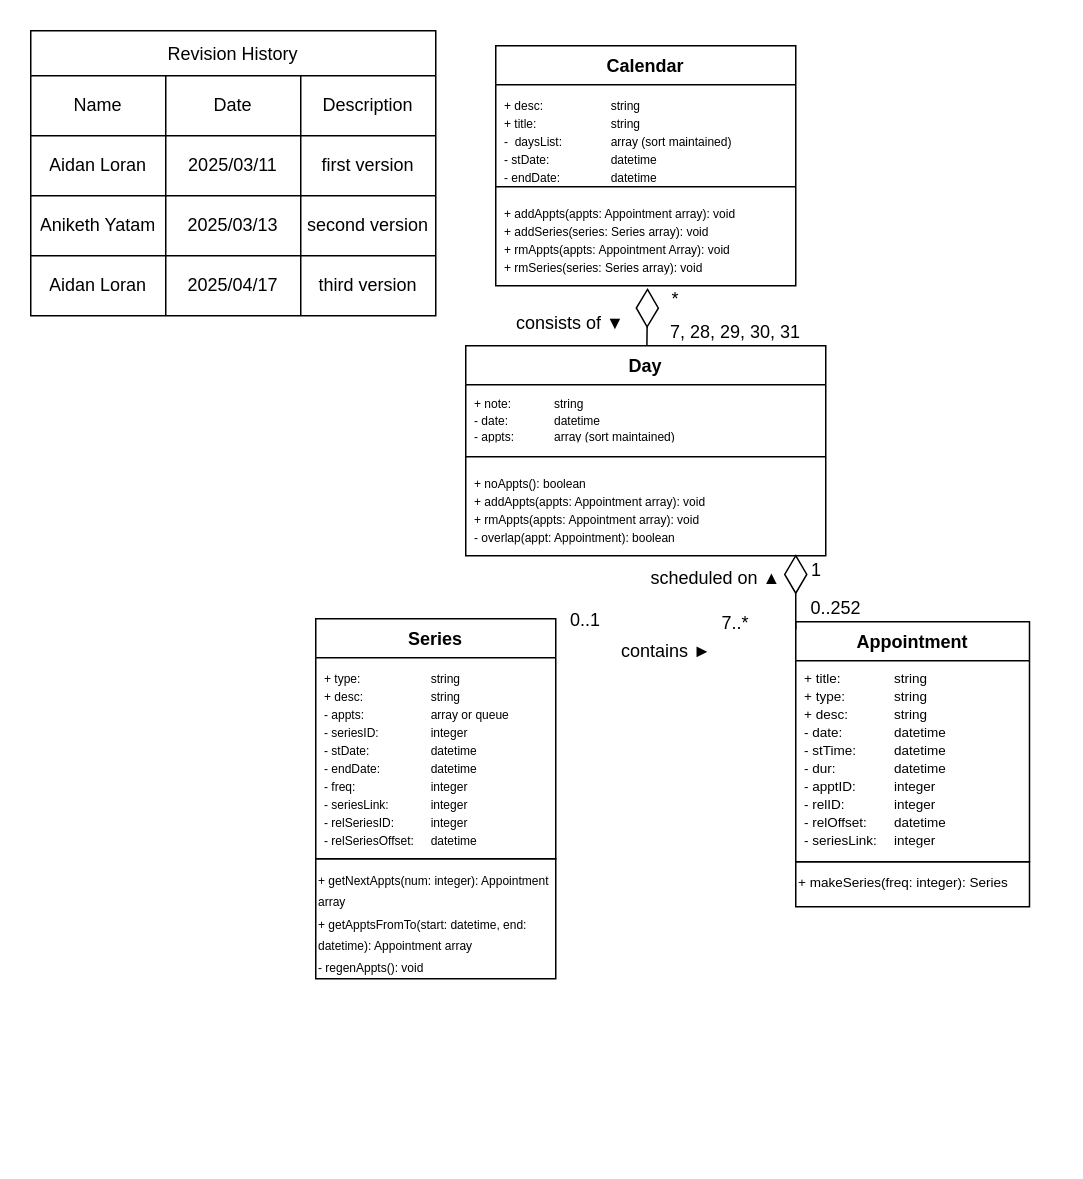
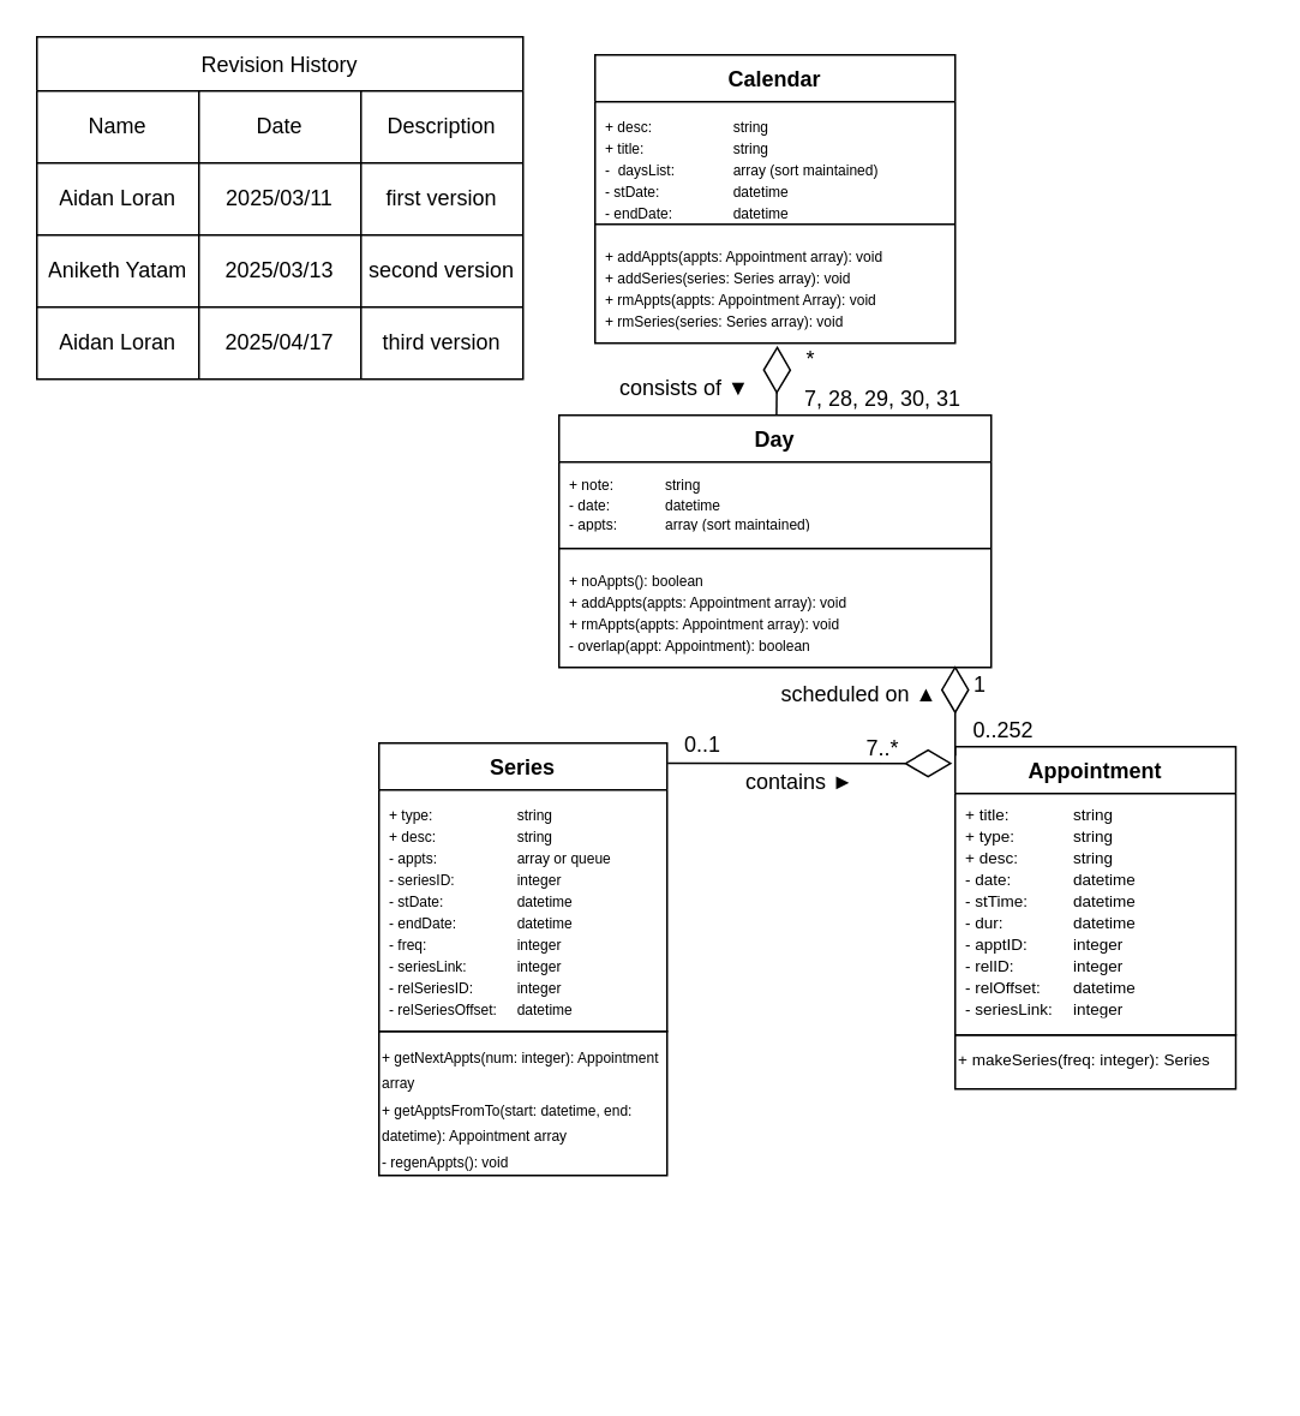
+ <mxCell id="37" value="" style="endArrow=diamondThin;endFill=0;endSize=24;html=1;rounded=0;exitX=1.002;exitY=0.07;exitDx=0;exitDy=0;entryX=-0.01;entryY=0.058;entryDx=0;entryDy=0;entryPerimeter=0;exitPerimeter=0;" parent="1" source="7" target="32" edge="1"><mxGeometry width="160" relative="1" as="geometry"><mxPoint x="530" y="770" as="sourcePoint" /><mxPoint x="430" y="930" as="targetPoint" /><Array as="points" /></mxGeometry></mxCell>
